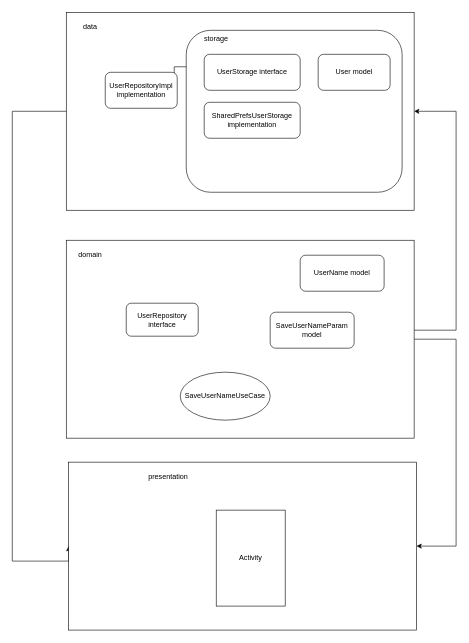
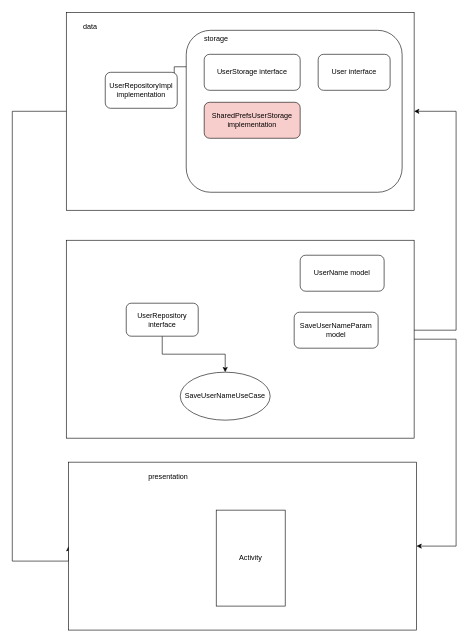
- <mxCell id="23" value="User model" style="rounded=1;whiteSpace=wrap;html=1;" vertex="1" parent="1"><mxGeometry x="530" y="90" width="120" height="60" as="geometry" /></mxCell>
+ <mxCell id="23" value="User interface" style="rounded=1;whiteSpace=wrap;html=1;" vertex="1" parent="1"><mxGeometry x="530" y="90" width="120" height="60" as="geometry" /></mxCell>
- <mxCell id="20" value="SharedPrefsUserStorage implementation" style="rounded=1;whiteSpace=wrap;html=1;" vertex="1" parent="1"><mxGeometry x="340" y="170" width="160" height="60" as="geometry" /></mxCell>
+ <mxCell id="20" value="SharedPrefsUserStorage implementation" style="rounded=1;whiteSpace=wrap;html=1;fillColor=#f8cecc;" vertex="1" parent="1"><mxGeometry x="340" y="170" width="160" height="60" as="geometry" /></mxCell>
- <mxCell id="11" value="domain" style="text;html=1;strokeColor=none;fillColor=none;align=center;verticalAlign=middle;whiteSpace=wrap;rounded=0;" vertex="1" parent="1"><mxGeometry x="120" y="410" width="60" height="30" as="geometry" /></mxCell>
- <mxCell id="17" value="SaveUserNameParam model" style="rounded=1;whiteSpace=wrap;html=1;" vertex="1" parent="1"><mxGeometry x="450" y="520" width="140" height="60" as="geometry" /></mxCell>
+ <mxCell id="17" value="SaveUserNameParam model" style="rounded=1;whiteSpace=wrap;html=1;" vertex="1" parent="1"><mxGeometry x="490" y="520" width="140" height="60" as="geometry" /></mxCell>
+ <mxCell id="13" value="" style="edgeStyle=orthogonalEdgeStyle;rounded=0;orthogonalLoop=1;jettySize=auto;html=1;" edge="1" parent="1" source="14" target="15"><mxGeometry relative="1" as="geometry" /></mxCell>
